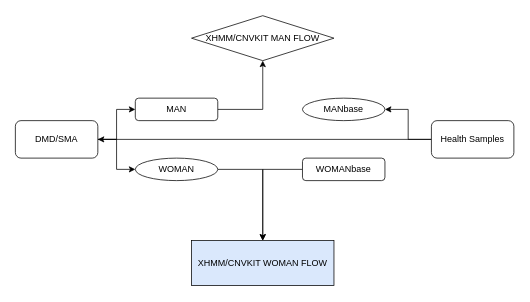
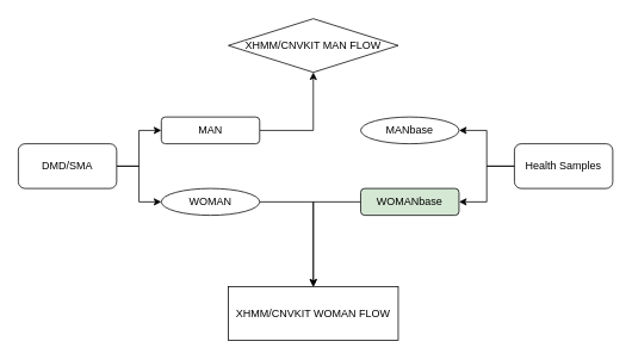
- <mxCell id="10" style="edgeStyle=orthogonalEdgeStyle;rounded=0;orthogonalLoop=1;jettySize=auto;html=1;exitX=0;exitY=0.5;exitDx=0;exitDy=0;" edge="1" parent="1" source="11" target="4"><mxGeometry relative="1" as="geometry" /></mxCell>
+ <mxCell id="10" style="edgeStyle=orthogonalEdgeStyle;rounded=0;orthogonalLoop=1;jettySize=auto;html=1;exitX=0;exitY=0.5;exitDx=0;exitDy=0;entryX=1;entryY=0.5;entryDx=0;entryDy=0;" edge="1" parent="1" source="11" target="14"><mxGeometry relative="1" as="geometry" /></mxCell>
- <mxCell id="14" value="WOMANbase" style="rounded=1;whiteSpace=wrap;html=1;" vertex="1" parent="1"><mxGeometry x="403" y="210" width="110" height="30" as="geometry" /></mxCell>
+ <mxCell id="14" value="WOMANbase" style="rounded=1;whiteSpace=wrap;html=1;fillColor=#d5e8d4;" vertex="1" parent="1"><mxGeometry x="403" y="210" width="110" height="30" as="geometry" /></mxCell>
- <mxCell id="16" value="XHMM/CNVKIT WOMAN FLOW" style="rounded=0;whiteSpace=wrap;html=1;fillColor=#dae8fc;" vertex="1" parent="1"><mxGeometry x="255" y="320" width="190" height="60" as="geometry" /></mxCell>
+ <mxCell id="16" value="XHMM/CNVKIT WOMAN FLOW" style="rounded=0;whiteSpace=wrap;html=1;" vertex="1" parent="1"><mxGeometry x="255" y="320" width="190" height="60" as="geometry" /></mxCell>
